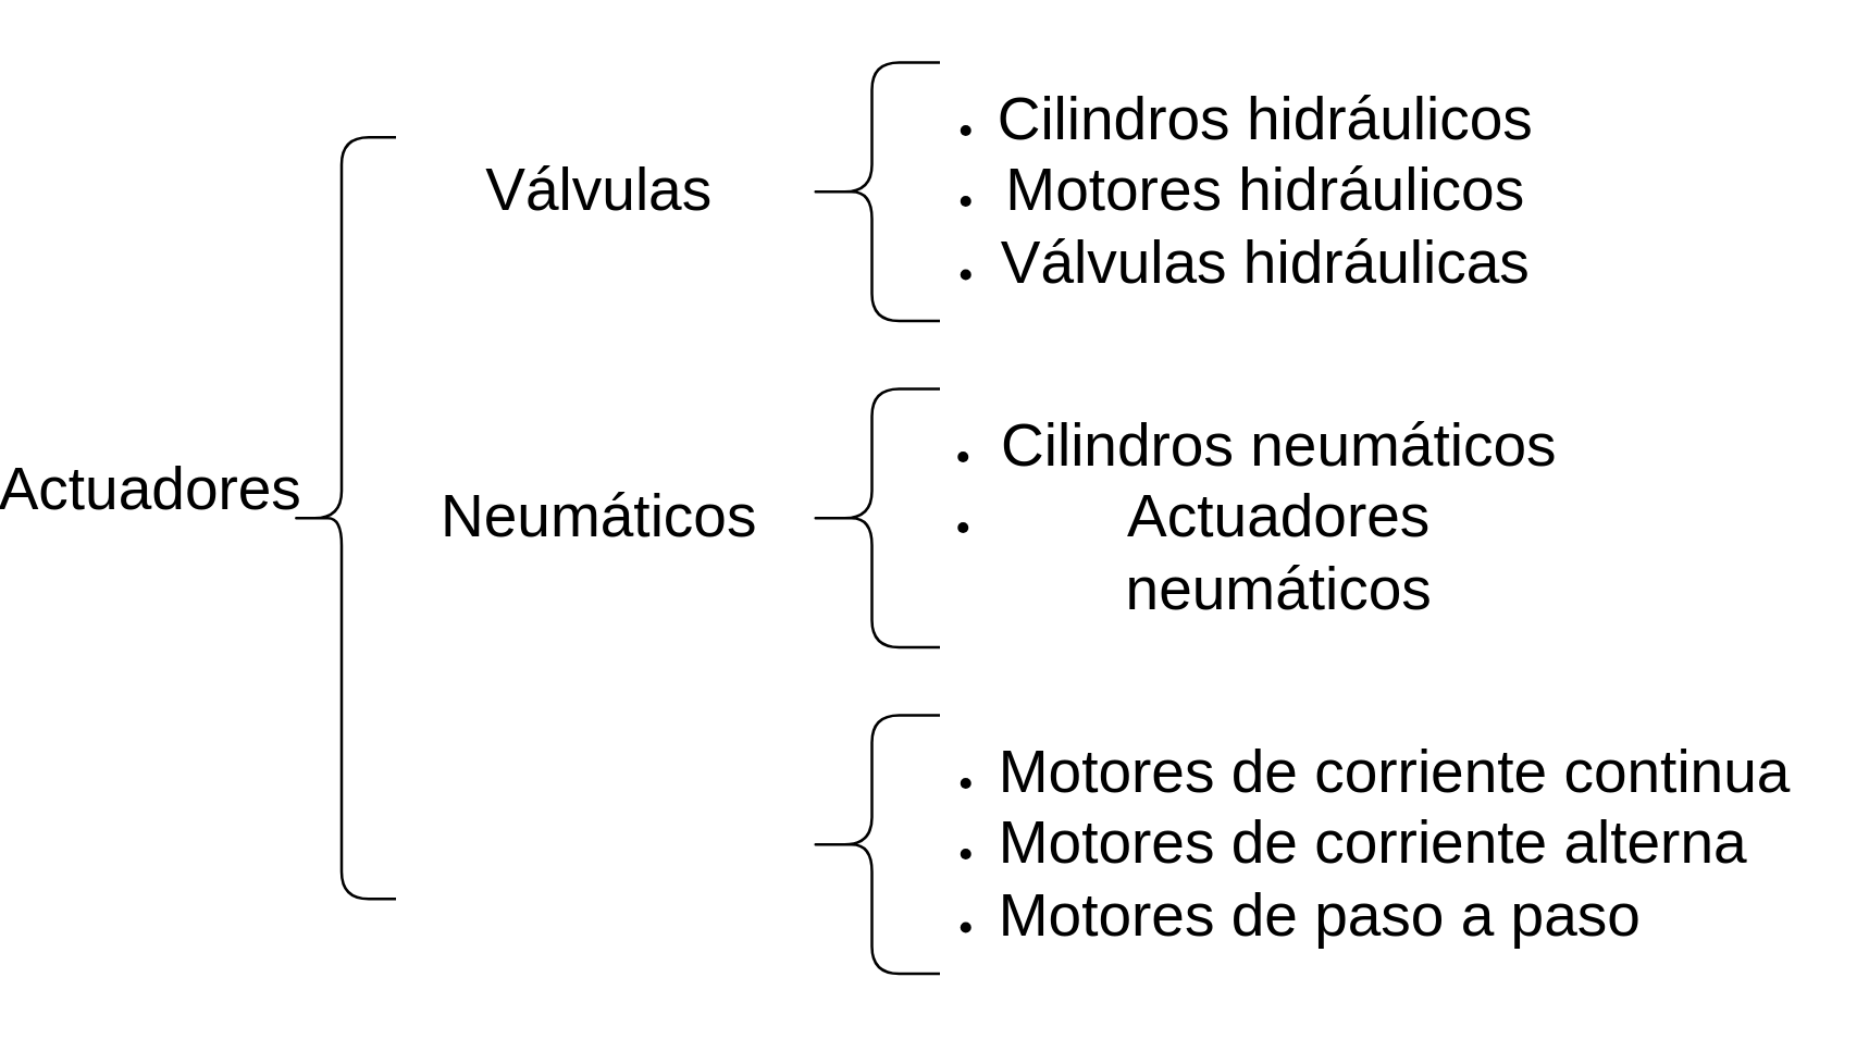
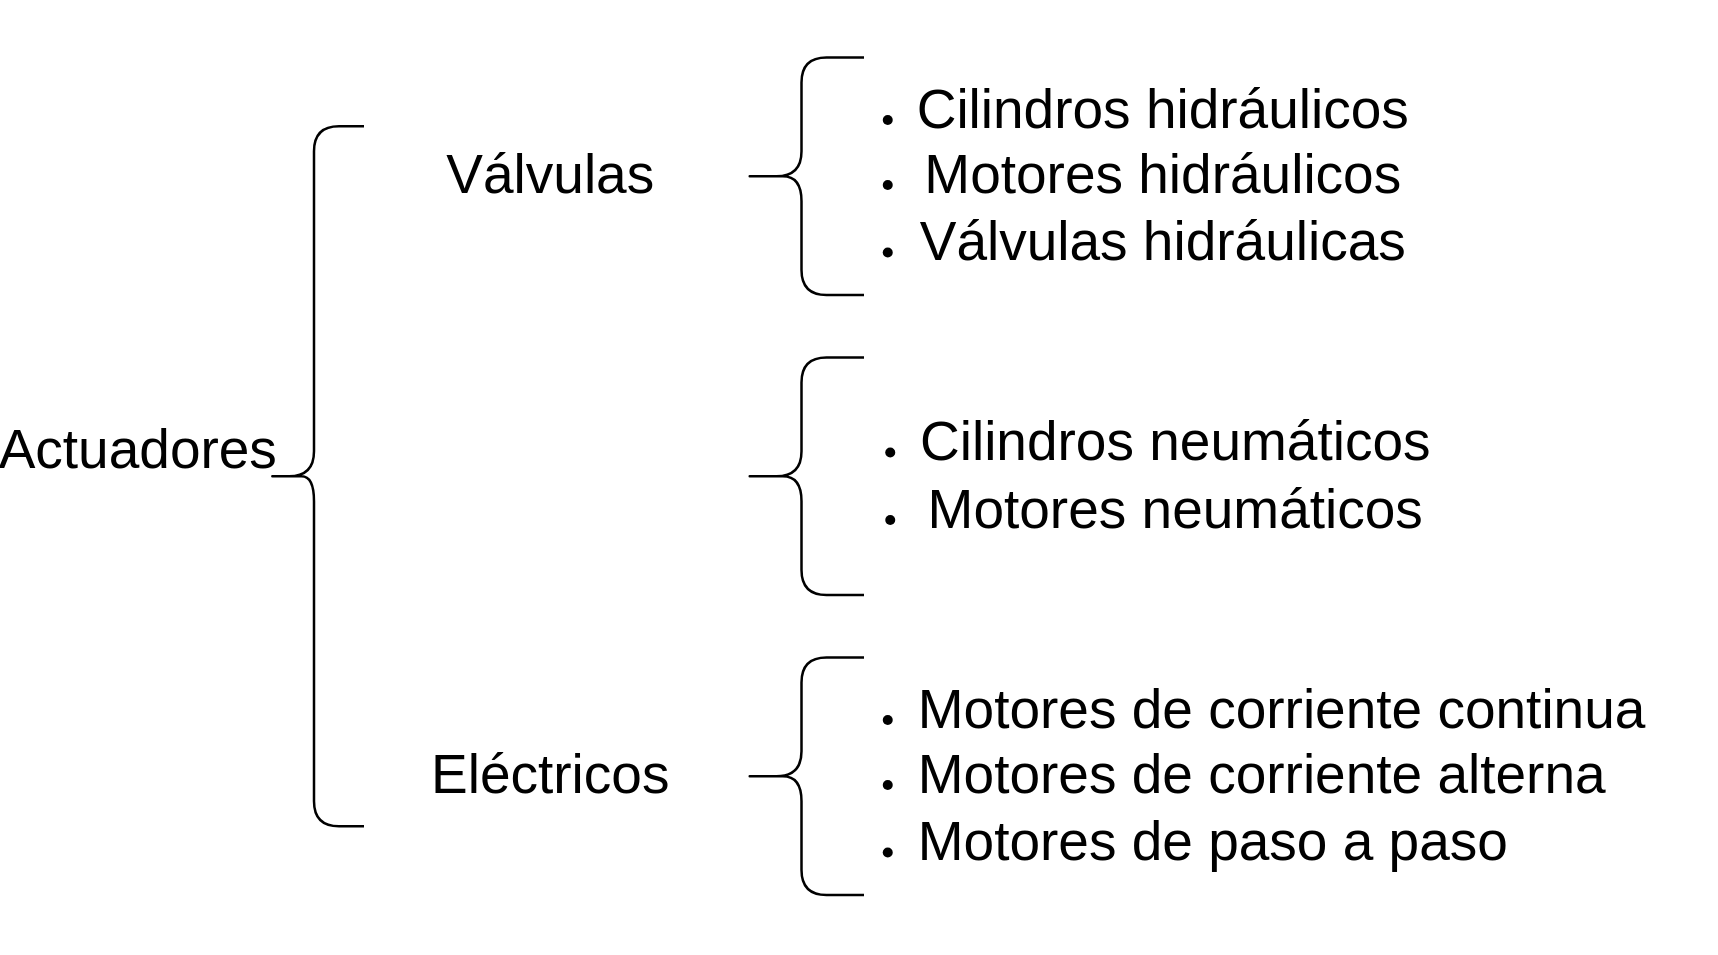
- <mxCell id="5" value="&lt;font style=&quot;font-size: 22px&quot;&gt;Neumáticos&lt;/font&gt;" style="text;html=1;strokeColor=none;fillColor=none;align=center;verticalAlign=middle;whiteSpace=wrap;rounded=0;" vertex="1" parent="1"><mxGeometry x="130" y="155" width="150" height="70" as="geometry" /></mxCell>
- <mxCell id="11" value="&lt;ul&gt;&lt;li&gt;&lt;font style=&quot;font-size: 22px&quot;&gt;Cilindros neumáticos&lt;/font&gt;&lt;/li&gt;&lt;li&gt;&lt;font style=&quot;font-size: 22px&quot;&gt;Actuadores neumáticos&lt;/font&gt;&lt;/li&gt;&lt;/ul&gt;" style="text;html=1;strokeColor=none;fillColor=none;align=center;verticalAlign=middle;whiteSpace=wrap;rounded=0;" vertex="1" parent="1"><mxGeometry x="310" y="140" width="250" height="100" as="geometry" /></mxCell>
+ <mxCell id="11" value="&lt;ul&gt;&lt;li&gt;&lt;font style=&quot;font-size: 22px&quot;&gt;Cilindros neumáticos&lt;/font&gt;&lt;/li&gt;&lt;li&gt;&lt;font style=&quot;font-size: 22px&quot;&gt;Motores neumáticos&lt;/font&gt;&lt;/li&gt;&lt;/ul&gt;" style="text;html=1;strokeColor=none;fillColor=none;align=center;verticalAlign=middle;whiteSpace=wrap;rounded=0;" vertex="1" parent="1"><mxGeometry x="310" y="140" width="250" height="100" as="geometry" /></mxCell>
+ <mxCell id="6" value="&lt;font style=&quot;font-size: 22px&quot;&gt;Eléctricos&lt;/font&gt;" style="text;html=1;strokeColor=none;fillColor=none;align=center;verticalAlign=middle;whiteSpace=wrap;rounded=0;" vertex="1" parent="1"><mxGeometry x="130" y="275" width="150" height="70" as="geometry" /></mxCell>
